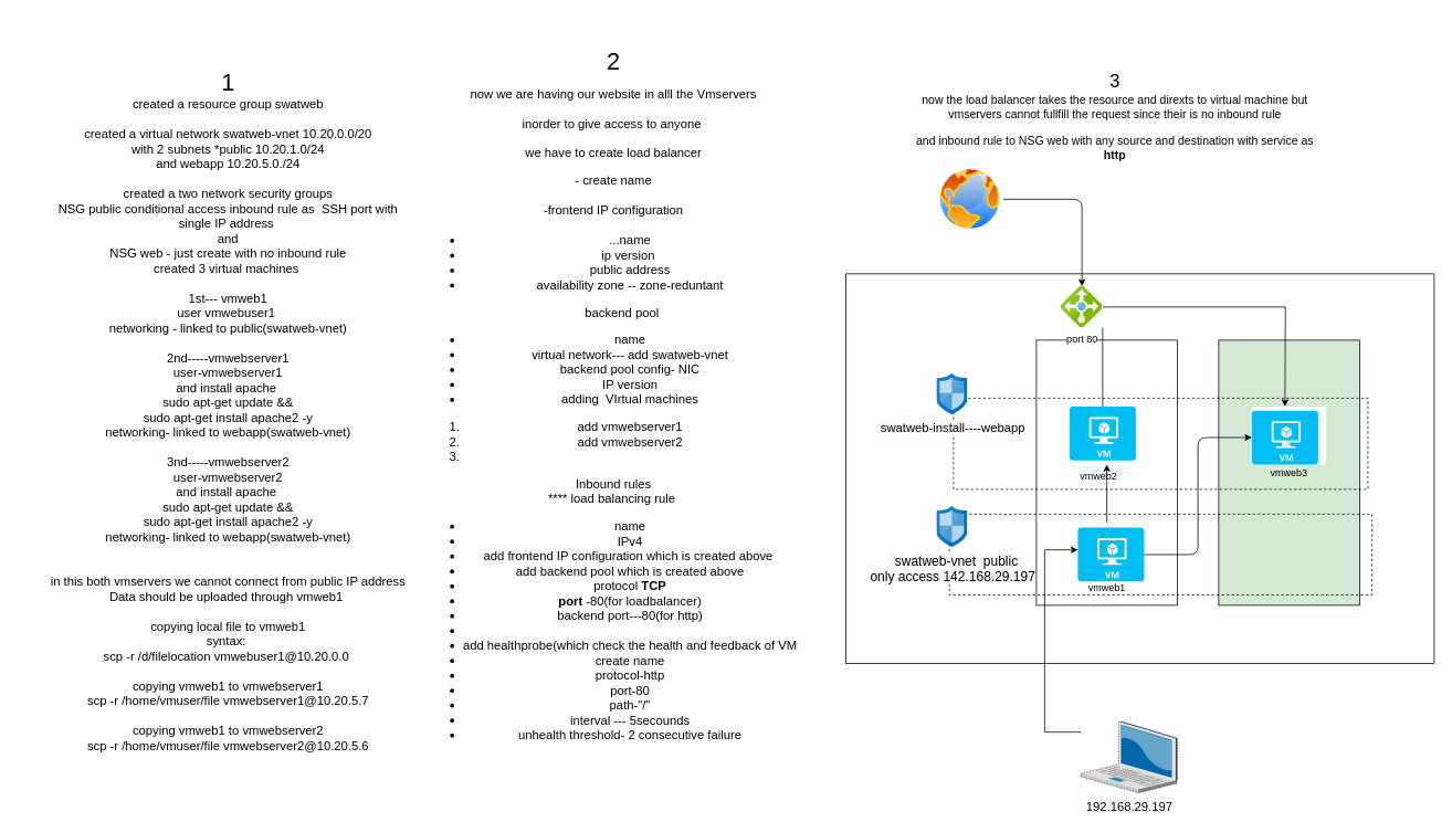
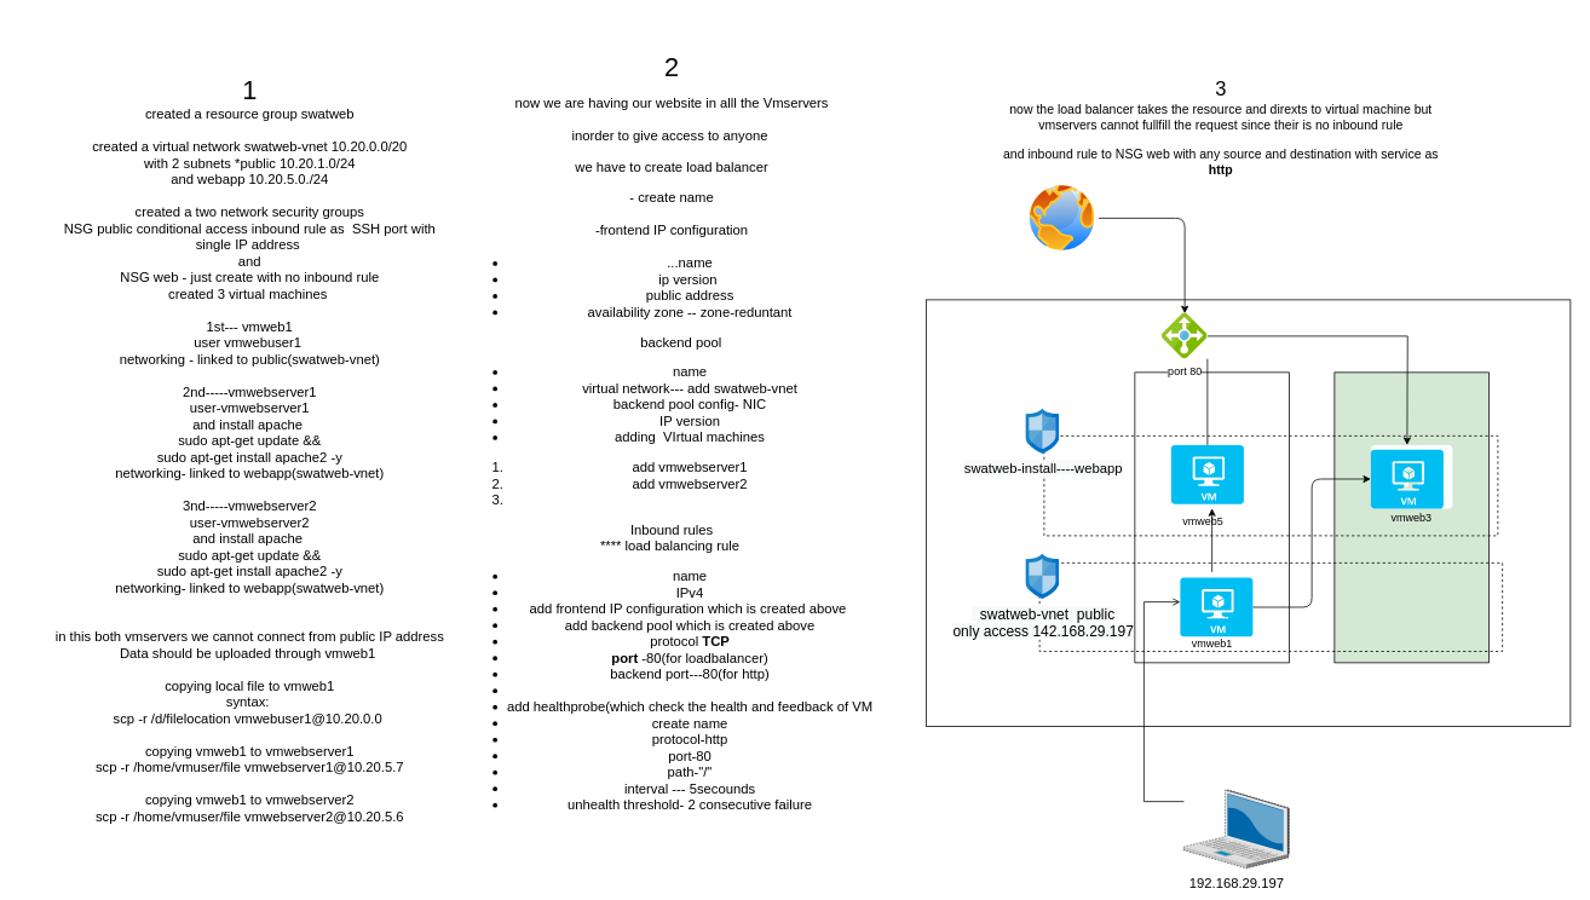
- <mxCell id="5" value="vmweb2" style="verticalLabelPosition=bottom;html=1;verticalAlign=top;align=center;strokeColor=none;shape=mxgraph.azure.virtual_machine;rounded=0;" vertex="1" parent="1"><mxGeometry x="1280" y="490" width="90" height="70" as="geometry" /></mxCell>
+ <mxCell id="5" value="vmweb5" style="verticalLabelPosition=bottom;html=1;verticalAlign=top;align=center;strokeColor=none;shape=mxgraph.azure.virtual_machine;rounded=0;" vertex="1" parent="1"><mxGeometry x="1280" y="490" width="90" height="70" as="geometry" /></mxCell>
- <mxCell id="13" style="edgeStyle=orthogonalEdgeStyle;orthogonalLoop=1;jettySize=auto;html=1;fontSize=15;rounded=0;" edge="1" parent="1" source="14" target="10"><mxGeometry relative="1" as="geometry"><Array as="points"><mxPoint x="1260" y="883" /><mxPoint x="1260" y="663" /></Array></mxGeometry></mxCell>
+ <mxCell id="13" style="edgeStyle=orthogonalEdgeStyle;orthogonalLoop=1;jettySize=auto;html=1;fontSize=15;rounded=0;endArrow=open;" edge="1" parent="1" source="14" target="10"><mxGeometry relative="1" as="geometry"><Array as="points"><mxPoint x="1260" y="883" /><mxPoint x="1260" y="663" /></Array></mxGeometry></mxCell>
